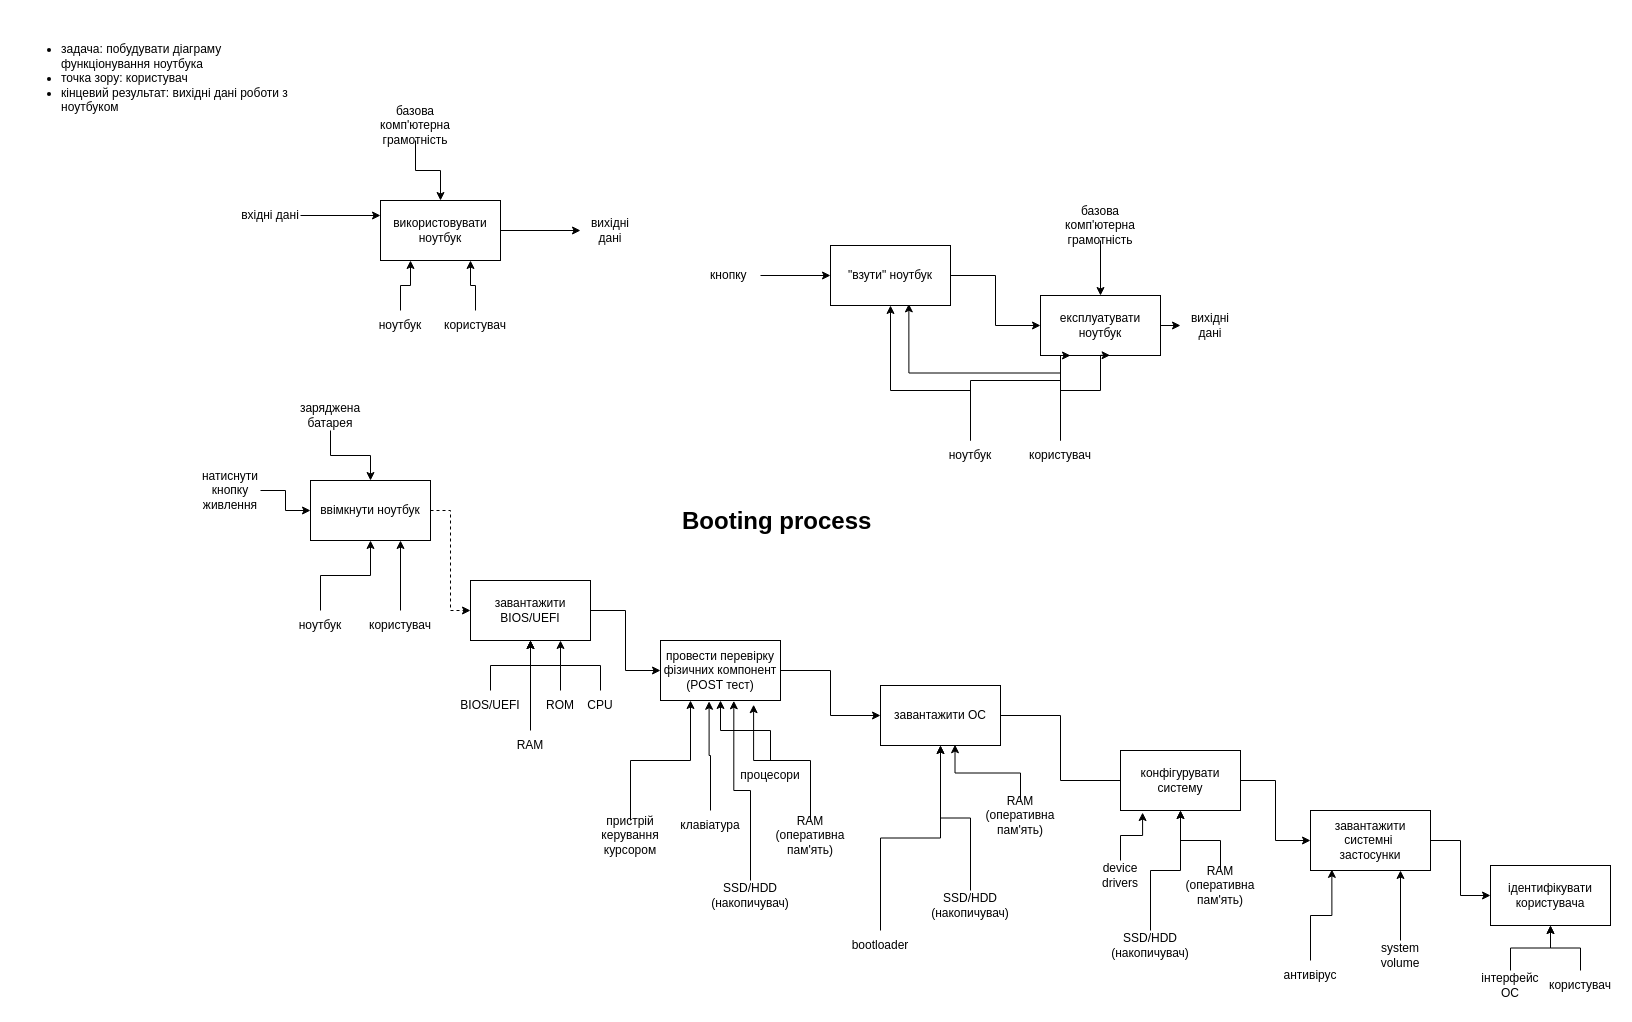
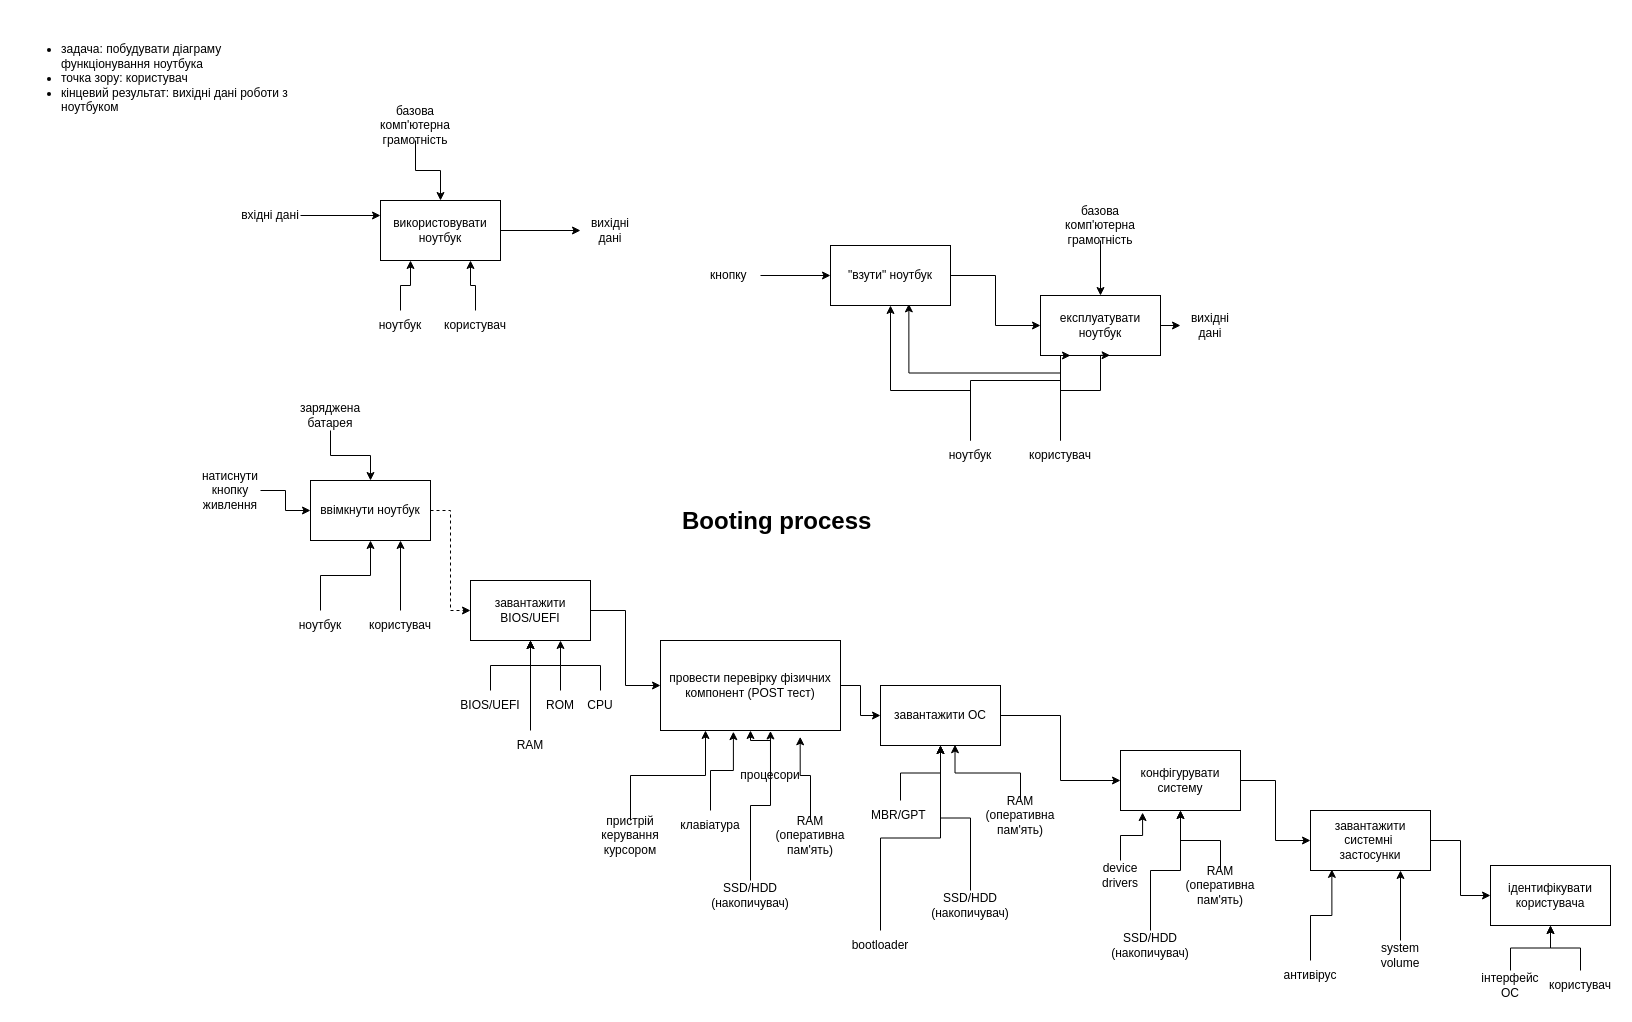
- <mxCell id="33" value="провести перевірку фізичних компонент (POST теcт)" style="rounded=0;whiteSpace=wrap;html=1;" vertex="1" parent="1"><mxGeometry x="660" y="640" width="120" height="60" as="geometry" /></mxCell>
+ <mxCell id="33" value="провести перевірку фізичних компонент (POST теcт)" style="rounded=0;whiteSpace=wrap;html=1;" vertex="1" parent="1"><mxGeometry x="660" y="640" width="180" height="90" as="geometry" /></mxCell>
+ <mxCell id="48" style="edgeStyle=orthogonalEdgeStyle;rounded=0;orthogonalLoop=1;jettySize=auto;html=1;" edge="1" parent="1" source="49" target="47"><mxGeometry relative="1" as="geometry" /></mxCell>
- <mxCell id="46" style="edgeStyle=orthogonalEdgeStyle;rounded=0;orthogonalLoop=1;jettySize=auto;html=1;exitX=1;exitY=0.5;exitDx=0;exitDy=0;entryX=0;entryY=0.5;entryDx=0;entryDy=0;endArrow=none;" edge="1" parent="1" source="47" target="58"><mxGeometry relative="1" as="geometry" /></mxCell>
+ <mxCell id="46" style="edgeStyle=orthogonalEdgeStyle;rounded=0;orthogonalLoop=1;jettySize=auto;html=1;exitX=1;exitY=0.5;exitDx=0;exitDy=0;entryX=0;entryY=0.5;entryDx=0;entryDy=0;" edge="1" parent="1" source="47" target="58"><mxGeometry relative="1" as="geometry" /></mxCell>
+ <mxCell id="49" value="MBR/GPT&amp;nbsp;" style="text;html=1;align=center;verticalAlign=middle;whiteSpace=wrap;rounded=0;" vertex="1" parent="1"><mxGeometry x="870" y="800" width="60" height="30" as="geometry" /></mxCell>
